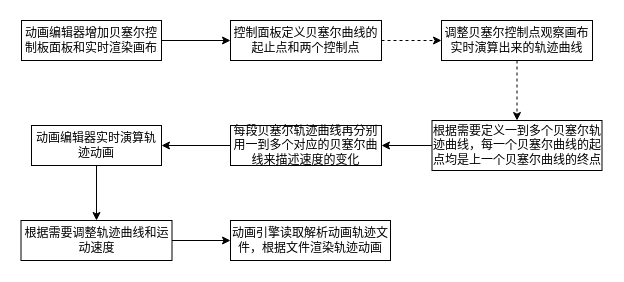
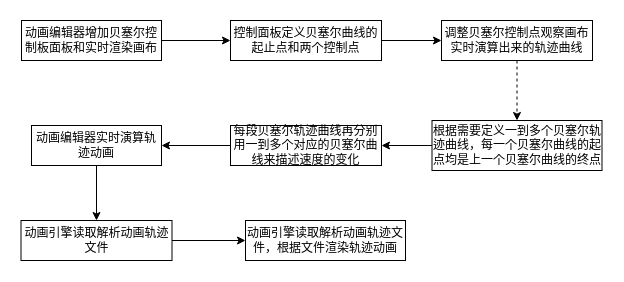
- <mxCell id="4" style="edgeStyle=orthogonalEdgeStyle;rounded=0;orthogonalLoop=1;jettySize=auto;html=1;exitX=1;exitY=0.5;exitDx=0;exitDy=0;entryX=0;entryY=0.5;entryDx=0;entryDy=0;dashed=1;" edge="1" parent="1" source="5" target="7"><mxGeometry relative="1" as="geometry" /></mxCell>
+ <mxCell id="4" style="edgeStyle=orthogonalEdgeStyle;rounded=0;orthogonalLoop=1;jettySize=auto;html=1;exitX=1;exitY=0.5;exitDx=0;exitDy=0;entryX=0;entryY=0.5;entryDx=0;entryDy=0;" edge="1" parent="1" source="5" target="7"><mxGeometry relative="1" as="geometry" /></mxCell>
- <mxCell id="13" value="根据需要调整轨迹曲线和运动速度" style="rounded=0;whiteSpace=wrap;html=1;" vertex="1" parent="1"><mxGeometry x="20.5" y="220" width="151" height="40" as="geometry" /></mxCell>
+ <mxCell id="13" value="动画引擎读取解析动画轨迹文件" style="rounded=0;whiteSpace=wrap;html=1;" vertex="1" parent="1"><mxGeometry x="20.5" y="220" width="151" height="40" as="geometry" /></mxCell>
- <mxCell id="14" value="动画引擎读取解析动画轨迹文件，根据文件渲染轨迹动画" style="rounded=0;whiteSpace=wrap;html=1;" vertex="1" parent="1"><mxGeometry x="230" y="220" width="160" height="40" as="geometry" /></mxCell>
+ <mxCell id="14" value="动画引擎读取解析动画轨迹文件，根据文件渲染轨迹动画" style="rounded=0;whiteSpace=wrap;html=1;" vertex="1" parent="1"><mxGeometry x="245" y="220" width="160" height="40" as="geometry" /></mxCell>
